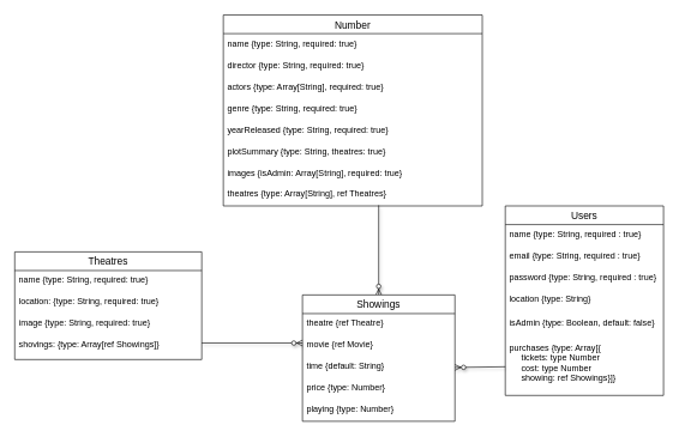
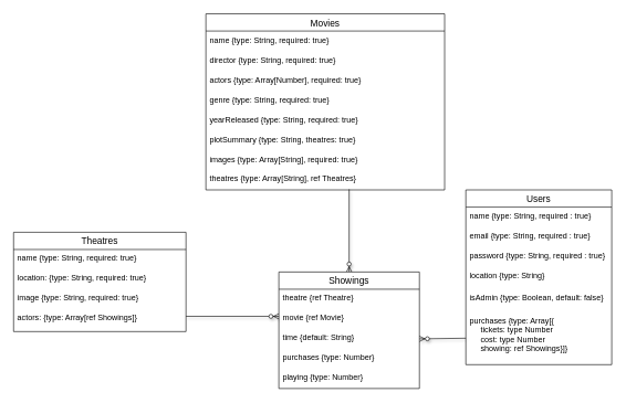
- <mxCell id="2" value="Number" style="swimlane;fontStyle=0;childLayout=stackLayout;horizontal=1;startSize=26;horizontalStack=0;resizeParent=1;resizeParentMax=0;resizeLast=0;collapsible=1;marginBottom=0;align=center;fontSize=14;" vertex="1" parent="1"><mxGeometry x="310" y="20" width="360" height="266" as="geometry" /></mxCell>
+ <mxCell id="2" value="Movies" style="swimlane;fontStyle=0;childLayout=stackLayout;horizontal=1;startSize=26;horizontalStack=0;resizeParent=1;resizeParentMax=0;resizeLast=0;collapsible=1;marginBottom=0;align=center;fontSize=14;" vertex="1" parent="1"><mxGeometry x="310" y="20" width="360" height="266" as="geometry" /></mxCell>
- <mxCell id="5" value="actors {type: Array[String], required: true}" style="text;strokeColor=none;fillColor=none;spacingLeft=4;spacingRight=4;overflow=hidden;rotatable=0;points=[[0,0.5],[1,0.5]];portConstraint=eastwest;fontSize=12;" vertex="1" parent="2"><mxGeometry y="86" width="360" height="30" as="geometry" /></mxCell>
+ <mxCell id="5" value="actors {type: Array[Number], required: true}" style="text;strokeColor=none;fillColor=none;spacingLeft=4;spacingRight=4;overflow=hidden;rotatable=0;points=[[0,0.5],[1,0.5]];portConstraint=eastwest;fontSize=12;" vertex="1" parent="2"><mxGeometry y="86" width="360" height="30" as="geometry" /></mxCell>
- <mxCell id="9" value="images {isAdmin: Array[String], required: true}" style="text;strokeColor=none;fillColor=none;spacingLeft=4;spacingRight=4;overflow=hidden;rotatable=0;points=[[0,0.5],[1,0.5]];portConstraint=eastwest;fontSize=12;" vertex="1" parent="2"><mxGeometry y="206" width="360" height="30" as="geometry" /></mxCell>
+ <mxCell id="9" value="images {type: Array[String], required: true}" style="text;strokeColor=none;fillColor=none;spacingLeft=4;spacingRight=4;overflow=hidden;rotatable=0;points=[[0,0.5],[1,0.5]];portConstraint=eastwest;fontSize=12;" vertex="1" parent="2"><mxGeometry y="206" width="360" height="30" as="geometry" /></mxCell>
- <mxCell id="15" value="shovings: {type: Array[ref Showings]}" style="text;strokeColor=none;fillColor=none;spacingLeft=4;spacingRight=4;overflow=hidden;rotatable=0;points=[[0,0.5],[1,0.5]];portConstraint=eastwest;fontSize=12;" vertex="1" parent="11"><mxGeometry y="116" width="260" height="34" as="geometry" /></mxCell>
+ <mxCell id="15" value="actors: {type: Array[ref Showings]}" style="text;strokeColor=none;fillColor=none;spacingLeft=4;spacingRight=4;overflow=hidden;rotatable=0;points=[[0,0.5],[1,0.5]];portConstraint=eastwest;fontSize=12;" vertex="1" parent="11"><mxGeometry y="116" width="260" height="34" as="geometry" /></mxCell>
- <mxCell id="22" value="price {type: Number}" style="text;strokeColor=none;fillColor=none;spacingLeft=4;spacingRight=4;overflow=hidden;rotatable=0;points=[[0,0.5],[1,0.5]];portConstraint=eastwest;fontSize=12;" vertex="1" parent="18"><mxGeometry y="116" width="212" height="30" as="geometry" /></mxCell>
+ <mxCell id="22" value="purchases {type: Number}" style="text;strokeColor=none;fillColor=none;spacingLeft=4;spacingRight=4;overflow=hidden;rotatable=0;points=[[0,0.5],[1,0.5]];portConstraint=eastwest;fontSize=12;" vertex="1" parent="18"><mxGeometry y="116" width="212" height="30" as="geometry" /></mxCell>
